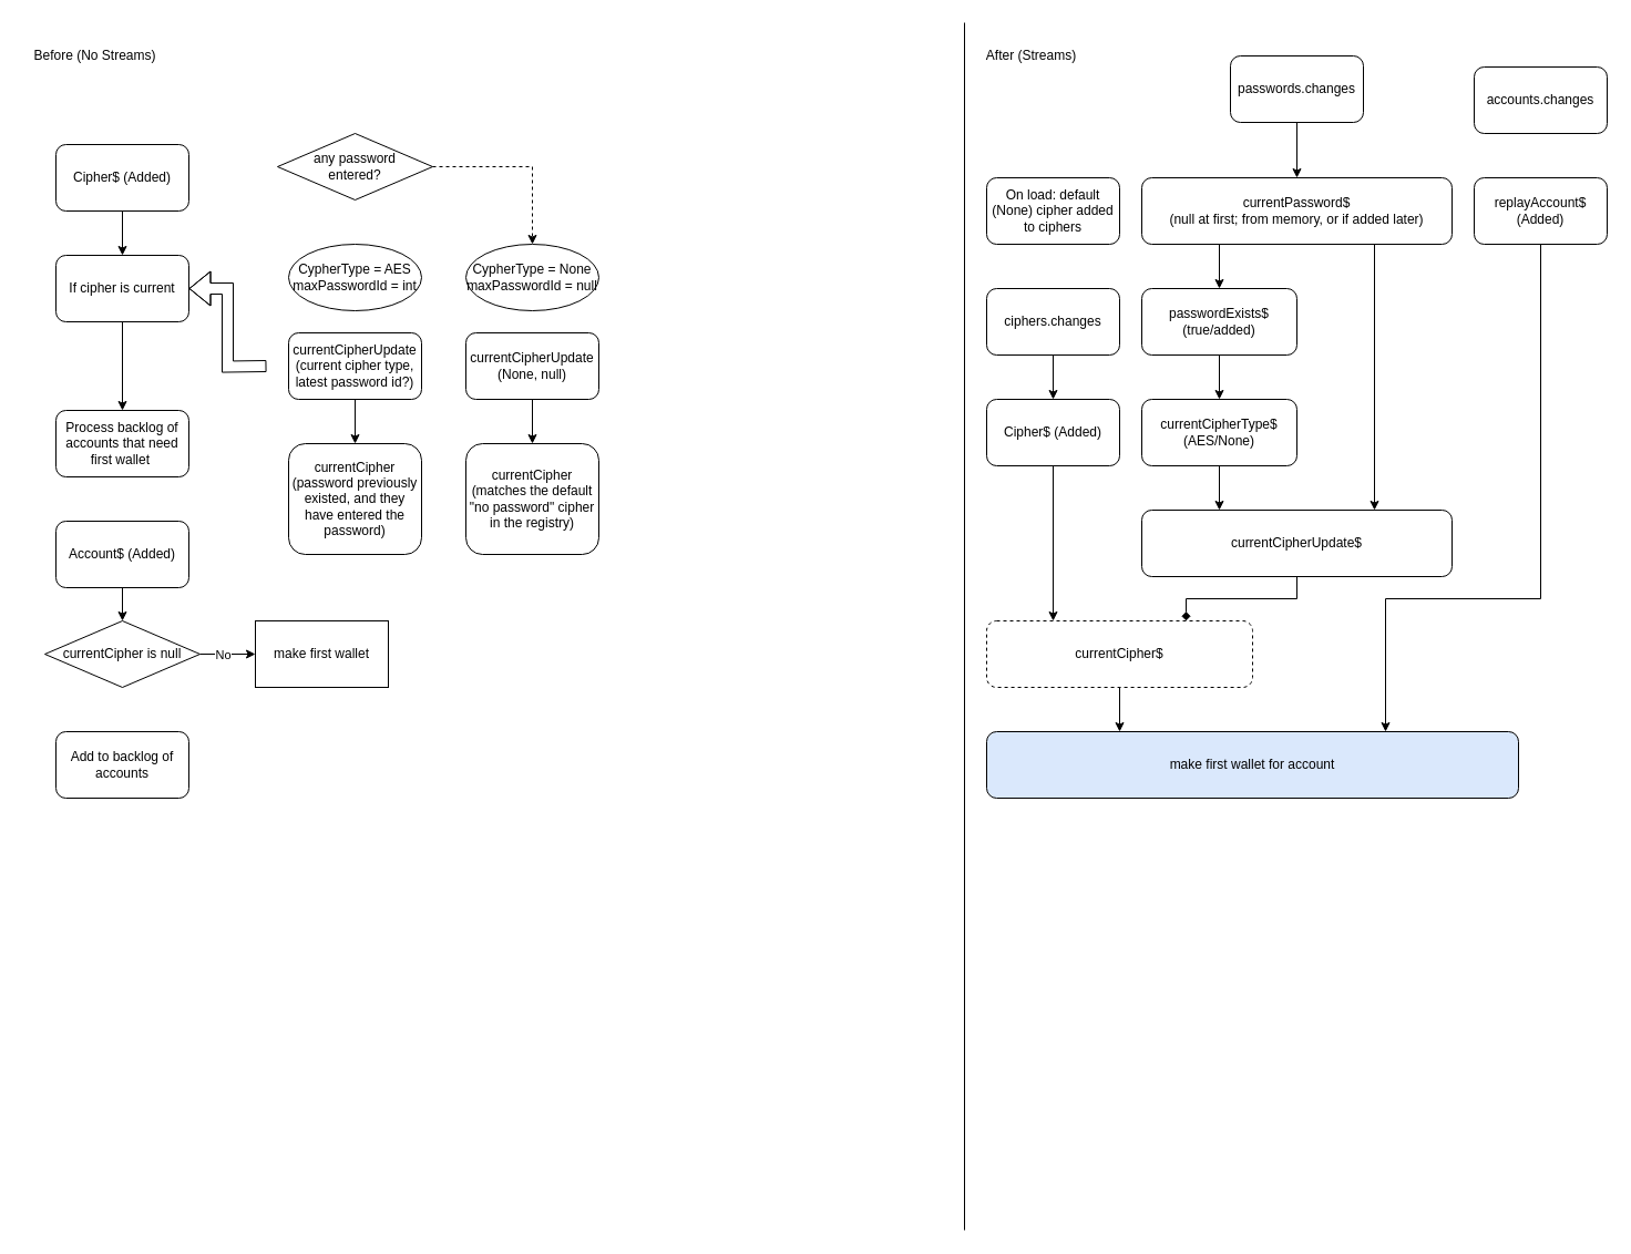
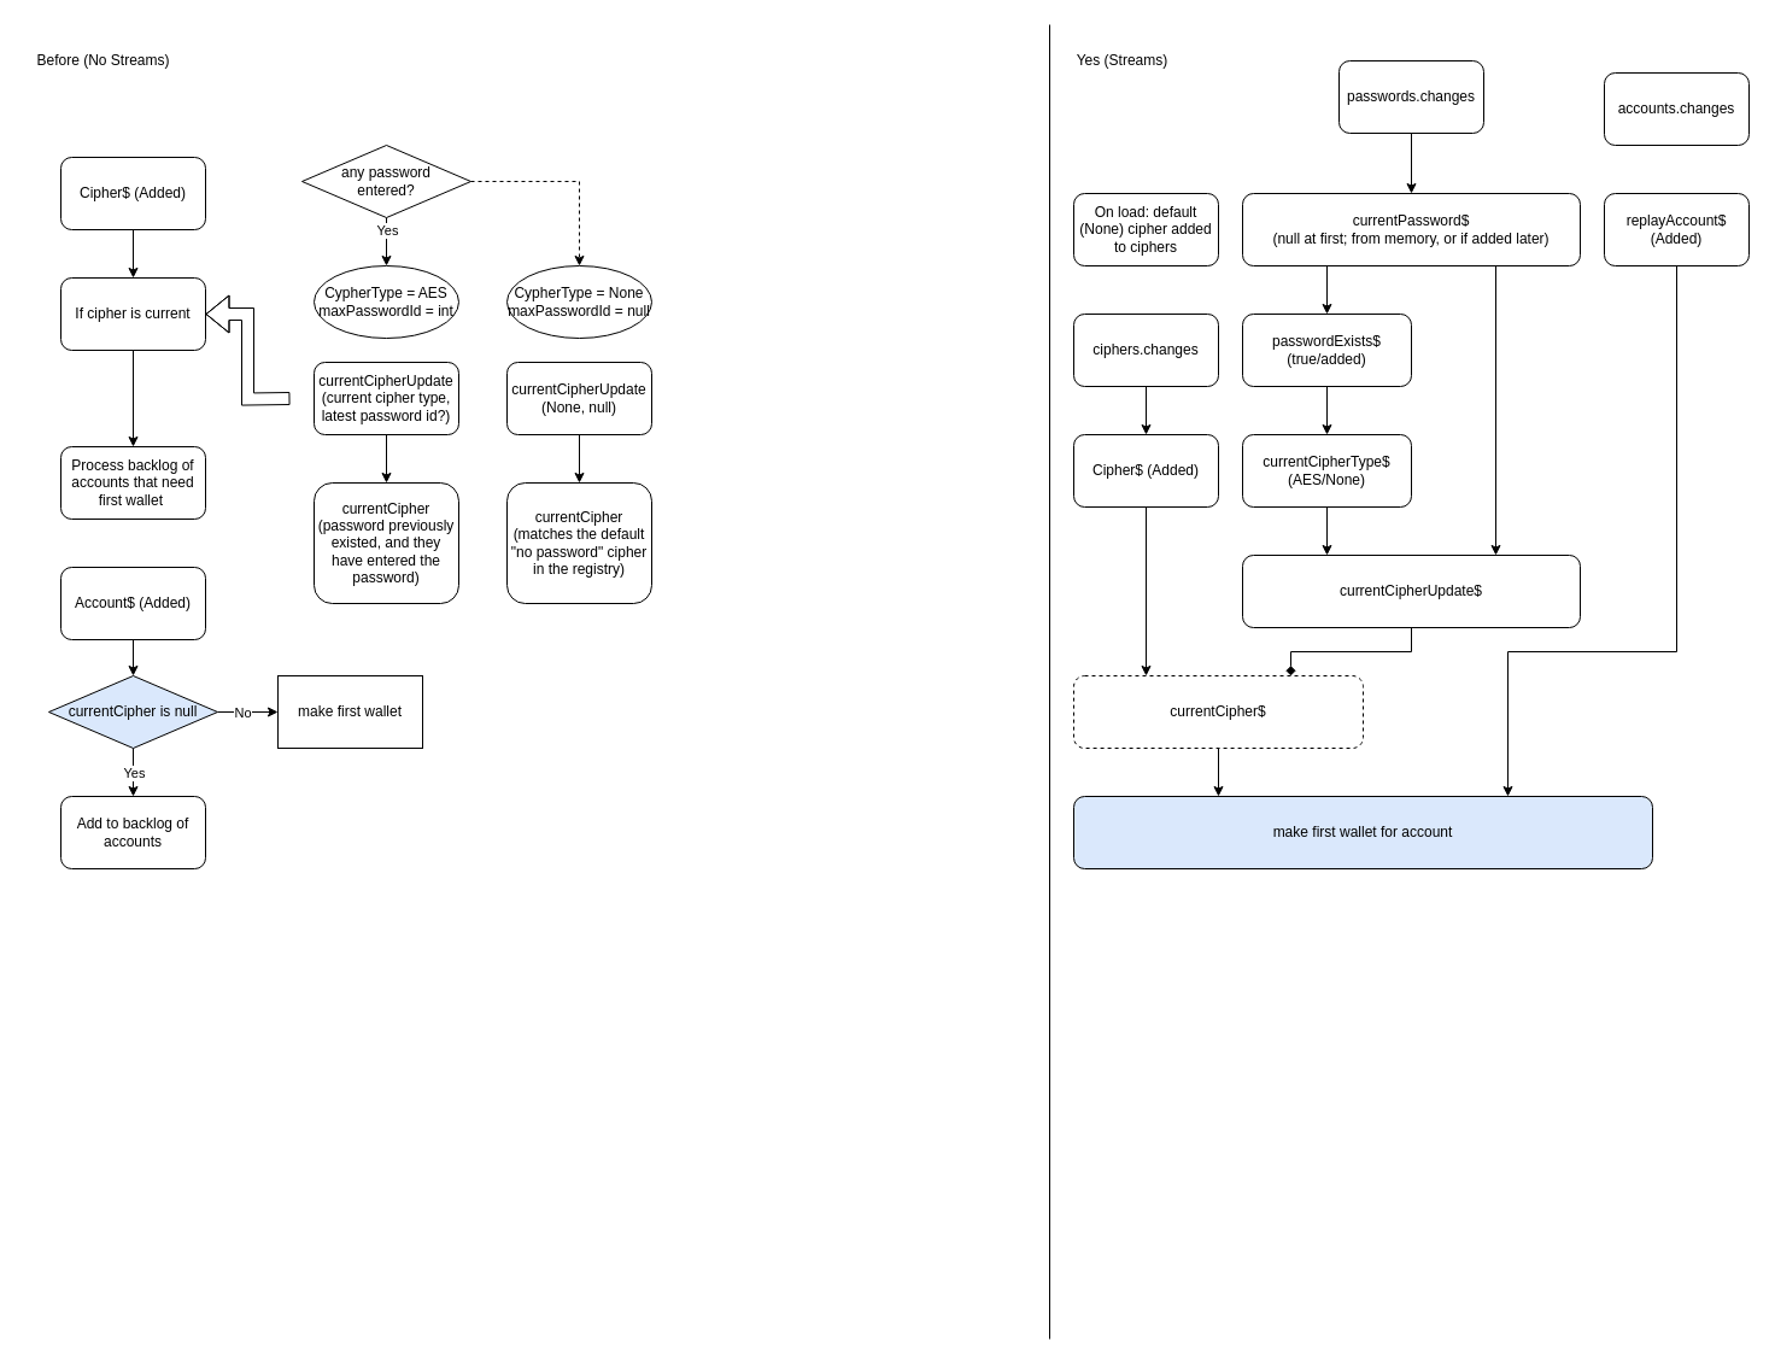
- <mxCell id="4" value="After (Streams)" style="text;html=1;align=center;verticalAlign=middle;resizable=0;points=[];autosize=1;strokeColor=none;" parent="1" vertex="1"><mxGeometry x="880" y="40" width="100" height="20" as="geometry" /></mxCell>
+ <mxCell id="4" value="Yes (Streams)" style="text;html=1;align=center;verticalAlign=middle;resizable=0;points=[];autosize=1;strokeColor=none;" parent="1" vertex="1"><mxGeometry x="880" y="40" width="100" height="20" as="geometry" /></mxCell>
+ <mxCell id="21" value="" style="edgeStyle=orthogonalEdgeStyle;rounded=0;orthogonalLoop=1;jettySize=auto;html=1;" parent="1" source="25" target="26" edge="1"><mxGeometry relative="1" as="geometry" /></mxCell>
+ <mxCell id="22" value="Yes" style="edgeLabel;html=1;align=center;verticalAlign=middle;resizable=0;points=[];" parent="21" vertex="1" connectable="0"><mxGeometry x="0.65" y="3" relative="1" as="geometry"><mxPoint x="-3" y="-23" as="offset" /></mxGeometry></mxCell>
- <mxCell id="17" value="&lt;span&gt;currentCipher is null&lt;/span&gt;" style="rhombus;whiteSpace=wrap;html=1;" parent="1" vertex="1"><mxGeometry x="40" y="560" width="140" height="60" as="geometry" /></mxCell>
+ <mxCell id="17" value="&lt;span&gt;currentCipher is null&lt;/span&gt;" style="rhombus;whiteSpace=wrap;html=1;fillColor=#dae8fc;" parent="1" vertex="1"><mxGeometry x="40" y="560" width="140" height="60" as="geometry" /></mxCell>
+ <mxCell id="12" value="" style="edgeStyle=orthogonalEdgeStyle;rounded=0;orthogonalLoop=1;jettySize=auto;html=1;exitX=0.5;exitY=1;exitDx=0;exitDy=0;" parent="1" source="17" target="14" edge="1"><mxGeometry relative="1" as="geometry"><mxPoint x="110" y="670" as="sourcePoint" /></mxGeometry></mxCell>
+ <mxCell id="13" value="Yes" style="edgeLabel;html=1;align=center;verticalAlign=middle;resizable=0;points=[];" parent="12" vertex="1" connectable="0"><mxGeometry x="0.293" y="1" relative="1" as="geometry"><mxPoint x="-1" y="-6" as="offset" /></mxGeometry></mxCell>
